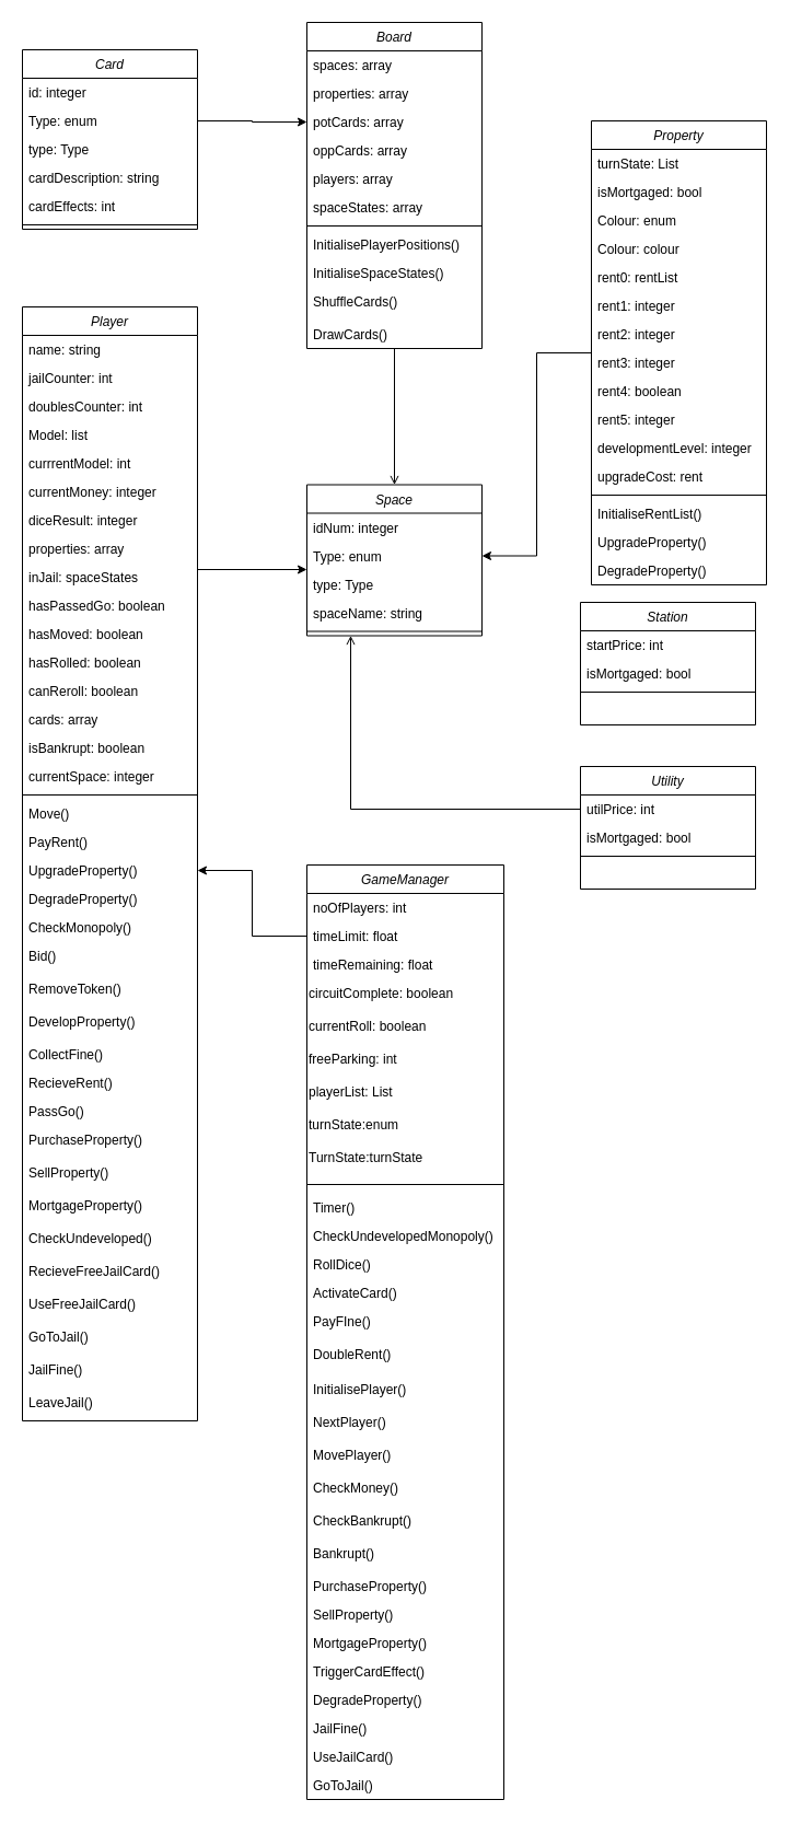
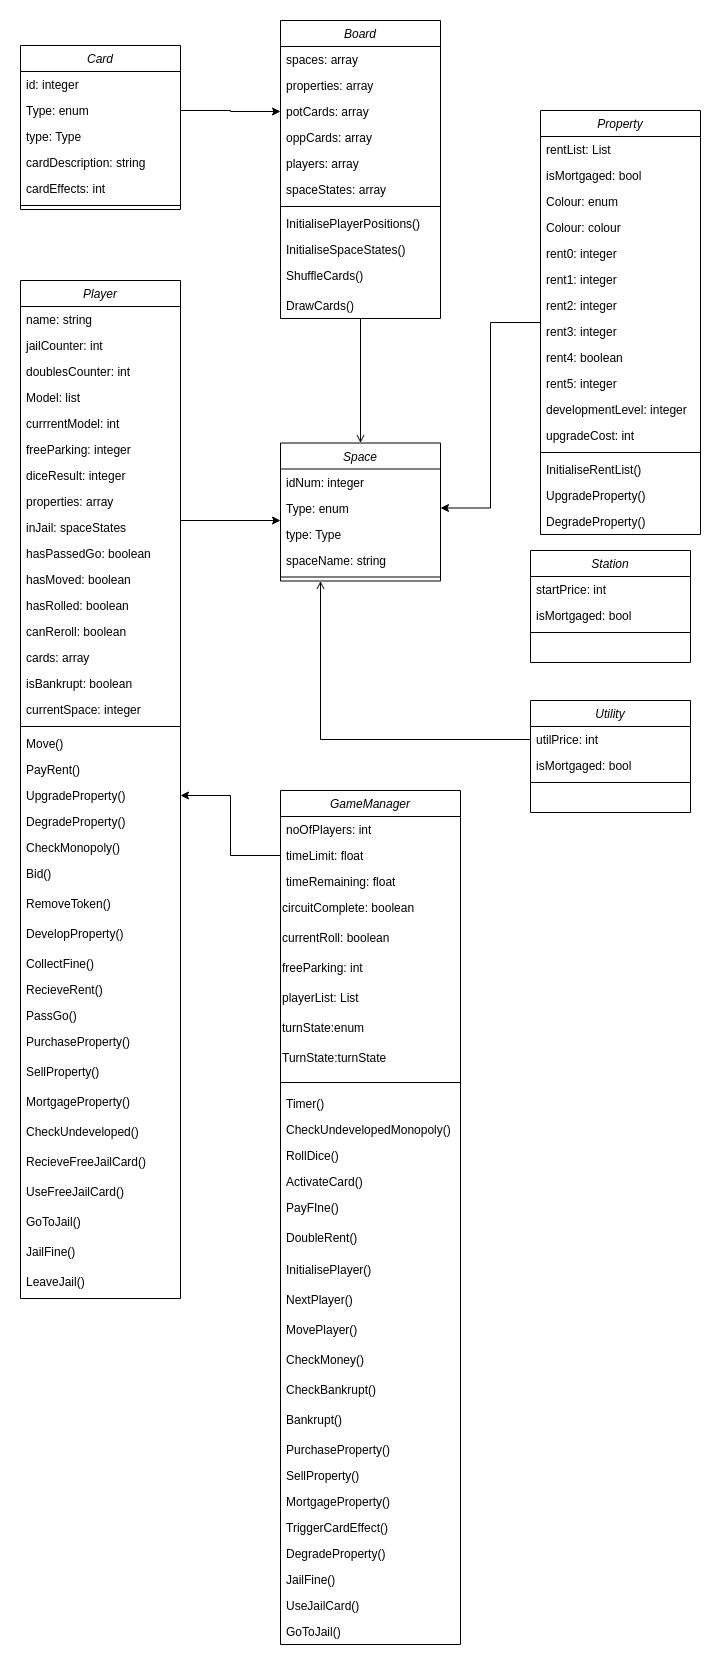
- <mxCell id="42" value="turnState: List" style="text;align=left;verticalAlign=top;spacingLeft=4;spacingRight=4;overflow=hidden;rotatable=0;points=[[0,0.5],[1,0.5]];portConstraint=eastwest;rounded=0;shadow=0;html=0;" parent="41" vertex="1"><mxGeometry y="26" width="160" height="26" as="geometry" /></mxCell>
+ <mxCell id="42" value="rentList: List" style="text;align=left;verticalAlign=top;spacingLeft=4;spacingRight=4;overflow=hidden;rotatable=0;points=[[0,0.5],[1,0.5]];portConstraint=eastwest;rounded=0;shadow=0;html=0;" parent="41" vertex="1"><mxGeometry y="26" width="160" height="26" as="geometry" /></mxCell>
- <mxCell id="46" value="rent0: rentList" style="text;align=left;verticalAlign=top;spacingLeft=4;spacingRight=4;overflow=hidden;rotatable=0;points=[[0,0.5],[1,0.5]];portConstraint=eastwest;rounded=0;shadow=0;html=0;" parent="41" vertex="1"><mxGeometry y="130" width="160" height="26" as="geometry" /></mxCell>
+ <mxCell id="46" value="rent0: integer" style="text;align=left;verticalAlign=top;spacingLeft=4;spacingRight=4;overflow=hidden;rotatable=0;points=[[0,0.5],[1,0.5]];portConstraint=eastwest;rounded=0;shadow=0;html=0;" parent="41" vertex="1"><mxGeometry y="130" width="160" height="26" as="geometry" /></mxCell>
- <mxCell id="53" value="upgradeCost: rent" style="text;align=left;verticalAlign=top;spacingLeft=4;spacingRight=4;overflow=hidden;rotatable=0;points=[[0,0.5],[1,0.5]];portConstraint=eastwest;rounded=0;shadow=0;html=0;" parent="41" vertex="1"><mxGeometry y="312" width="160" height="26" as="geometry" /></mxCell>
+ <mxCell id="53" value="upgradeCost: int" style="text;align=left;verticalAlign=top;spacingLeft=4;spacingRight=4;overflow=hidden;rotatable=0;points=[[0,0.5],[1,0.5]];portConstraint=eastwest;rounded=0;shadow=0;html=0;" parent="41" vertex="1"><mxGeometry y="312" width="160" height="26" as="geometry" /></mxCell>
- <mxCell id="8" value="currentMoney: integer" style="text;align=left;verticalAlign=top;spacingLeft=4;spacingRight=4;overflow=hidden;rotatable=0;points=[[0,0.5],[1,0.5]];portConstraint=eastwest;rounded=0;shadow=0;html=0;" parent="2" vertex="1"><mxGeometry y="156" width="160" height="26" as="geometry" /></mxCell>
+ <mxCell id="8" value="freeParking: integer" style="text;align=left;verticalAlign=top;spacingLeft=4;spacingRight=4;overflow=hidden;rotatable=0;points=[[0,0.5],[1,0.5]];portConstraint=eastwest;rounded=0;shadow=0;html=0;" parent="2" vertex="1"><mxGeometry y="156" width="160" height="26" as="geometry" /></mxCell>
